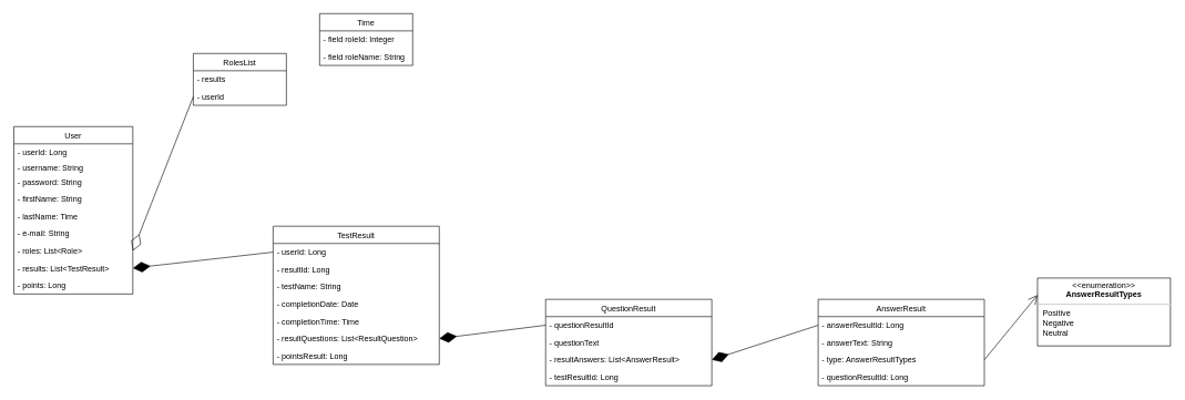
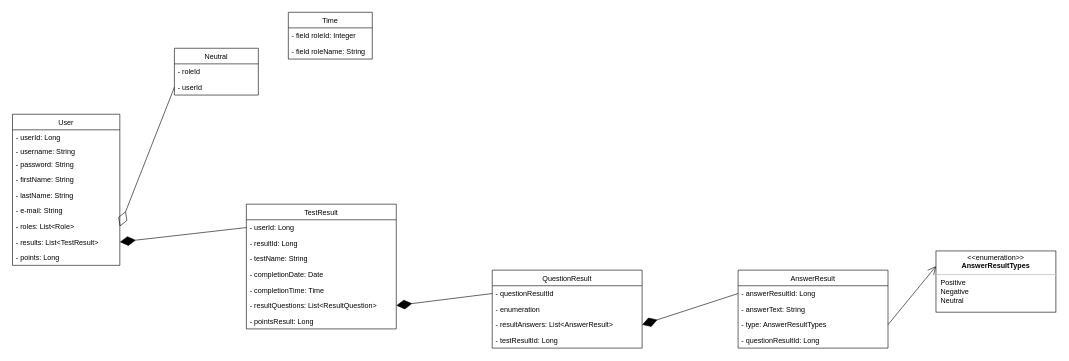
- <mxCell id="16" value="RolesList" style="swimlane;fontStyle=0;childLayout=stackLayout;horizontal=1;startSize=26;fillColor=none;horizontalStack=0;resizeParent=1;resizeParentMax=0;resizeLast=0;collapsible=1;marginBottom=0;" vertex="1" parent="1"><mxGeometry x="290" y="80" width="140" height="78" as="geometry" /></mxCell>
+ <mxCell id="16" value="Neutral" style="swimlane;fontStyle=0;childLayout=stackLayout;horizontal=1;startSize=26;fillColor=none;horizontalStack=0;resizeParent=1;resizeParentMax=0;resizeLast=0;collapsible=1;marginBottom=0;" vertex="1" parent="1"><mxGeometry x="290" y="80" width="140" height="78" as="geometry" /></mxCell>
- <mxCell id="17" value="- results" style="text;strokeColor=none;fillColor=none;align=left;verticalAlign=top;spacingLeft=4;spacingRight=4;overflow=hidden;rotatable=0;points=[[0,0.5],[1,0.5]];portConstraint=eastwest;" vertex="1" parent="16"><mxGeometry y="26" width="140" height="26" as="geometry" /></mxCell>
+ <mxCell id="17" value="- roleId" style="text;strokeColor=none;fillColor=none;align=left;verticalAlign=top;spacingLeft=4;spacingRight=4;overflow=hidden;rotatable=0;points=[[0,0.5],[1,0.5]];portConstraint=eastwest;" vertex="1" parent="16"><mxGeometry y="26" width="140" height="26" as="geometry" /></mxCell>
- <mxCell id="7" value="- lastName: Time" style="text;strokeColor=none;fillColor=none;align=left;verticalAlign=top;spacingLeft=4;spacingRight=4;overflow=hidden;rotatable=0;points=[[0,0.5],[1,0.5]];portConstraint=eastwest;" vertex="1" parent="2"><mxGeometry y="122" width="179" height="26" as="geometry" /></mxCell>
+ <mxCell id="7" value="- lastName: String" style="text;strokeColor=none;fillColor=none;align=left;verticalAlign=top;spacingLeft=4;spacingRight=4;overflow=hidden;rotatable=0;points=[[0,0.5],[1,0.5]];portConstraint=eastwest;" vertex="1" parent="2"><mxGeometry y="122" width="179" height="26" as="geometry" /></mxCell>
- <mxCell id="31" value="- questionText" style="text;strokeColor=none;fillColor=none;align=left;verticalAlign=top;spacingLeft=4;spacingRight=4;overflow=hidden;rotatable=0;points=[[0,0.5],[1,0.5]];portConstraint=eastwest;" vertex="1" parent="29"><mxGeometry y="52" width="250" height="26" as="geometry" /></mxCell>
+ <mxCell id="31" value="- enumeration" style="text;strokeColor=none;fillColor=none;align=left;verticalAlign=top;spacingLeft=4;spacingRight=4;overflow=hidden;rotatable=0;points=[[0,0.5],[1,0.5]];portConstraint=eastwest;" vertex="1" parent="29"><mxGeometry y="52" width="250" height="26" as="geometry" /></mxCell>
